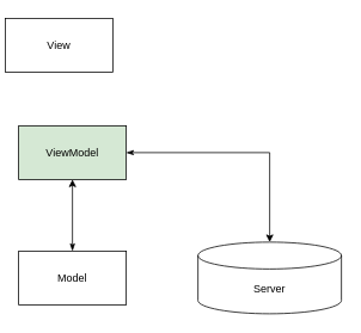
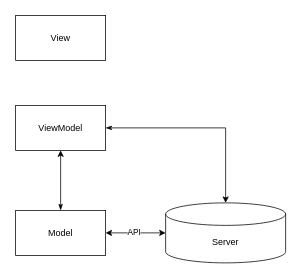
- <mxCell id="2" value="View" style="rounded=0;whiteSpace=wrap;html=1;" vertex="1" parent="1"><mxGeometry x="5" y="20" width="120" height="60" as="geometry" /></mxCell>
+ <mxCell id="2" value="View" style="rounded=0;whiteSpace=wrap;html=1;" vertex="1" parent="1"><mxGeometry x="20" y="20" width="120" height="60" as="geometry" /></mxCell>
- <mxCell id="4" value="ViewModel" style="rounded=0;whiteSpace=wrap;html=1;fillColor=#d5e8d4;" vertex="1" parent="1"><mxGeometry x="20" y="140" width="120" height="60" as="geometry" /></mxCell>
+ <mxCell id="4" value="ViewModel" style="rounded=0;whiteSpace=wrap;html=1;" vertex="1" parent="1"><mxGeometry x="20" y="140" width="120" height="60" as="geometry" /></mxCell>
+ <mxCell id="8" value="" style="endArrow=classic;startArrow=classic;html=1;exitX=1;exitY=0.5;exitDx=0;exitDy=0;entryX=0;entryY=0.5;entryDx=0;entryDy=0;entryPerimeter=0;" edge="1" parent="1" source="6" target="7"><mxGeometry width="50" height="50" relative="1" as="geometry"><mxPoint x="150" y="340" as="sourcePoint" /><mxPoint x="200" y="290" as="targetPoint" /></mxGeometry></mxCell>
+ <mxCell id="9" value="API" style="edgeLabel;html=1;align=center;verticalAlign=middle;resizable=0;points=[];" vertex="1" connectable="0" parent="8"><mxGeometry x="-0.075" y="2" relative="1" as="geometry"><mxPoint as="offset" /></mxGeometry></mxCell>
